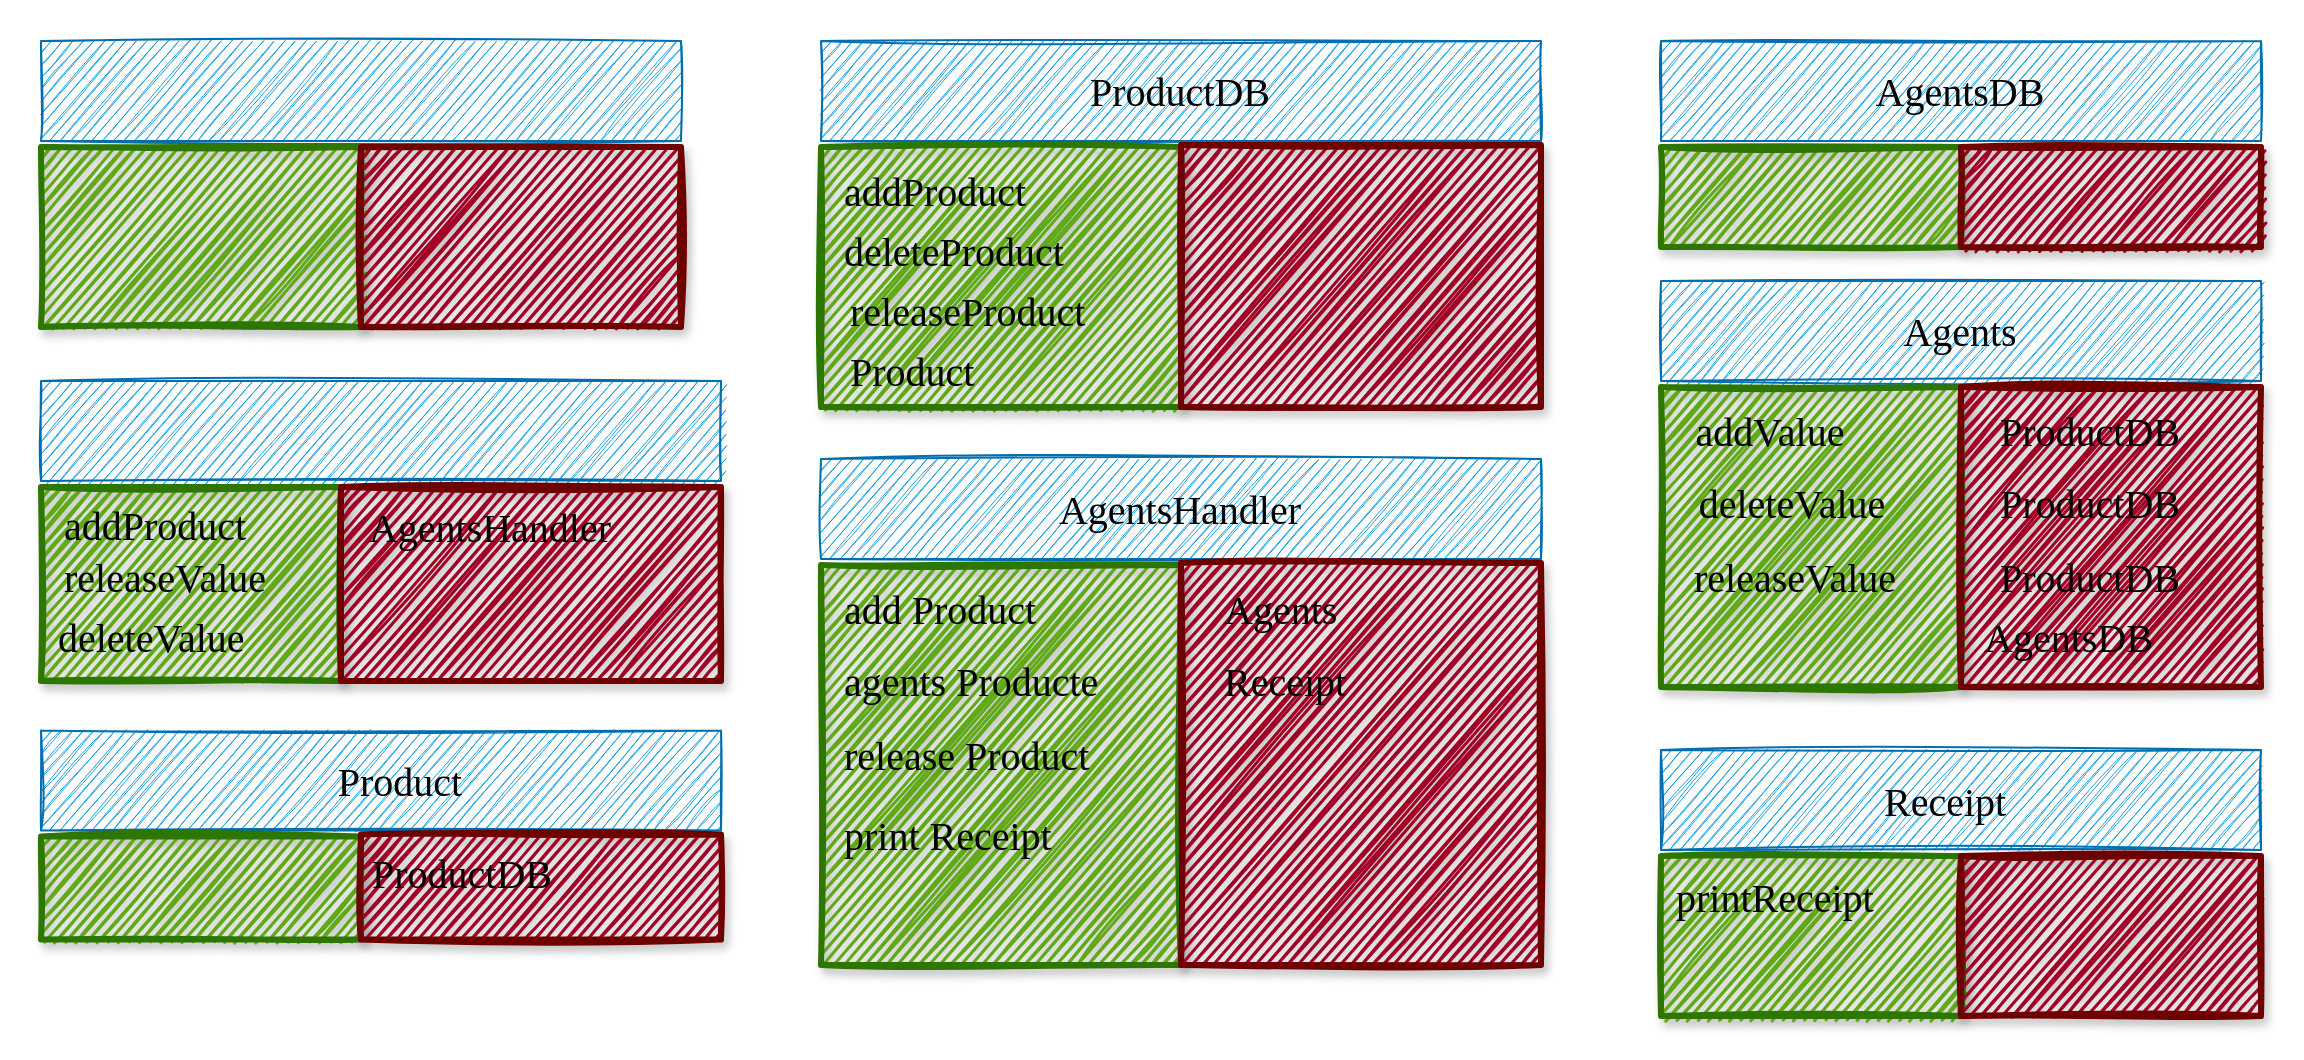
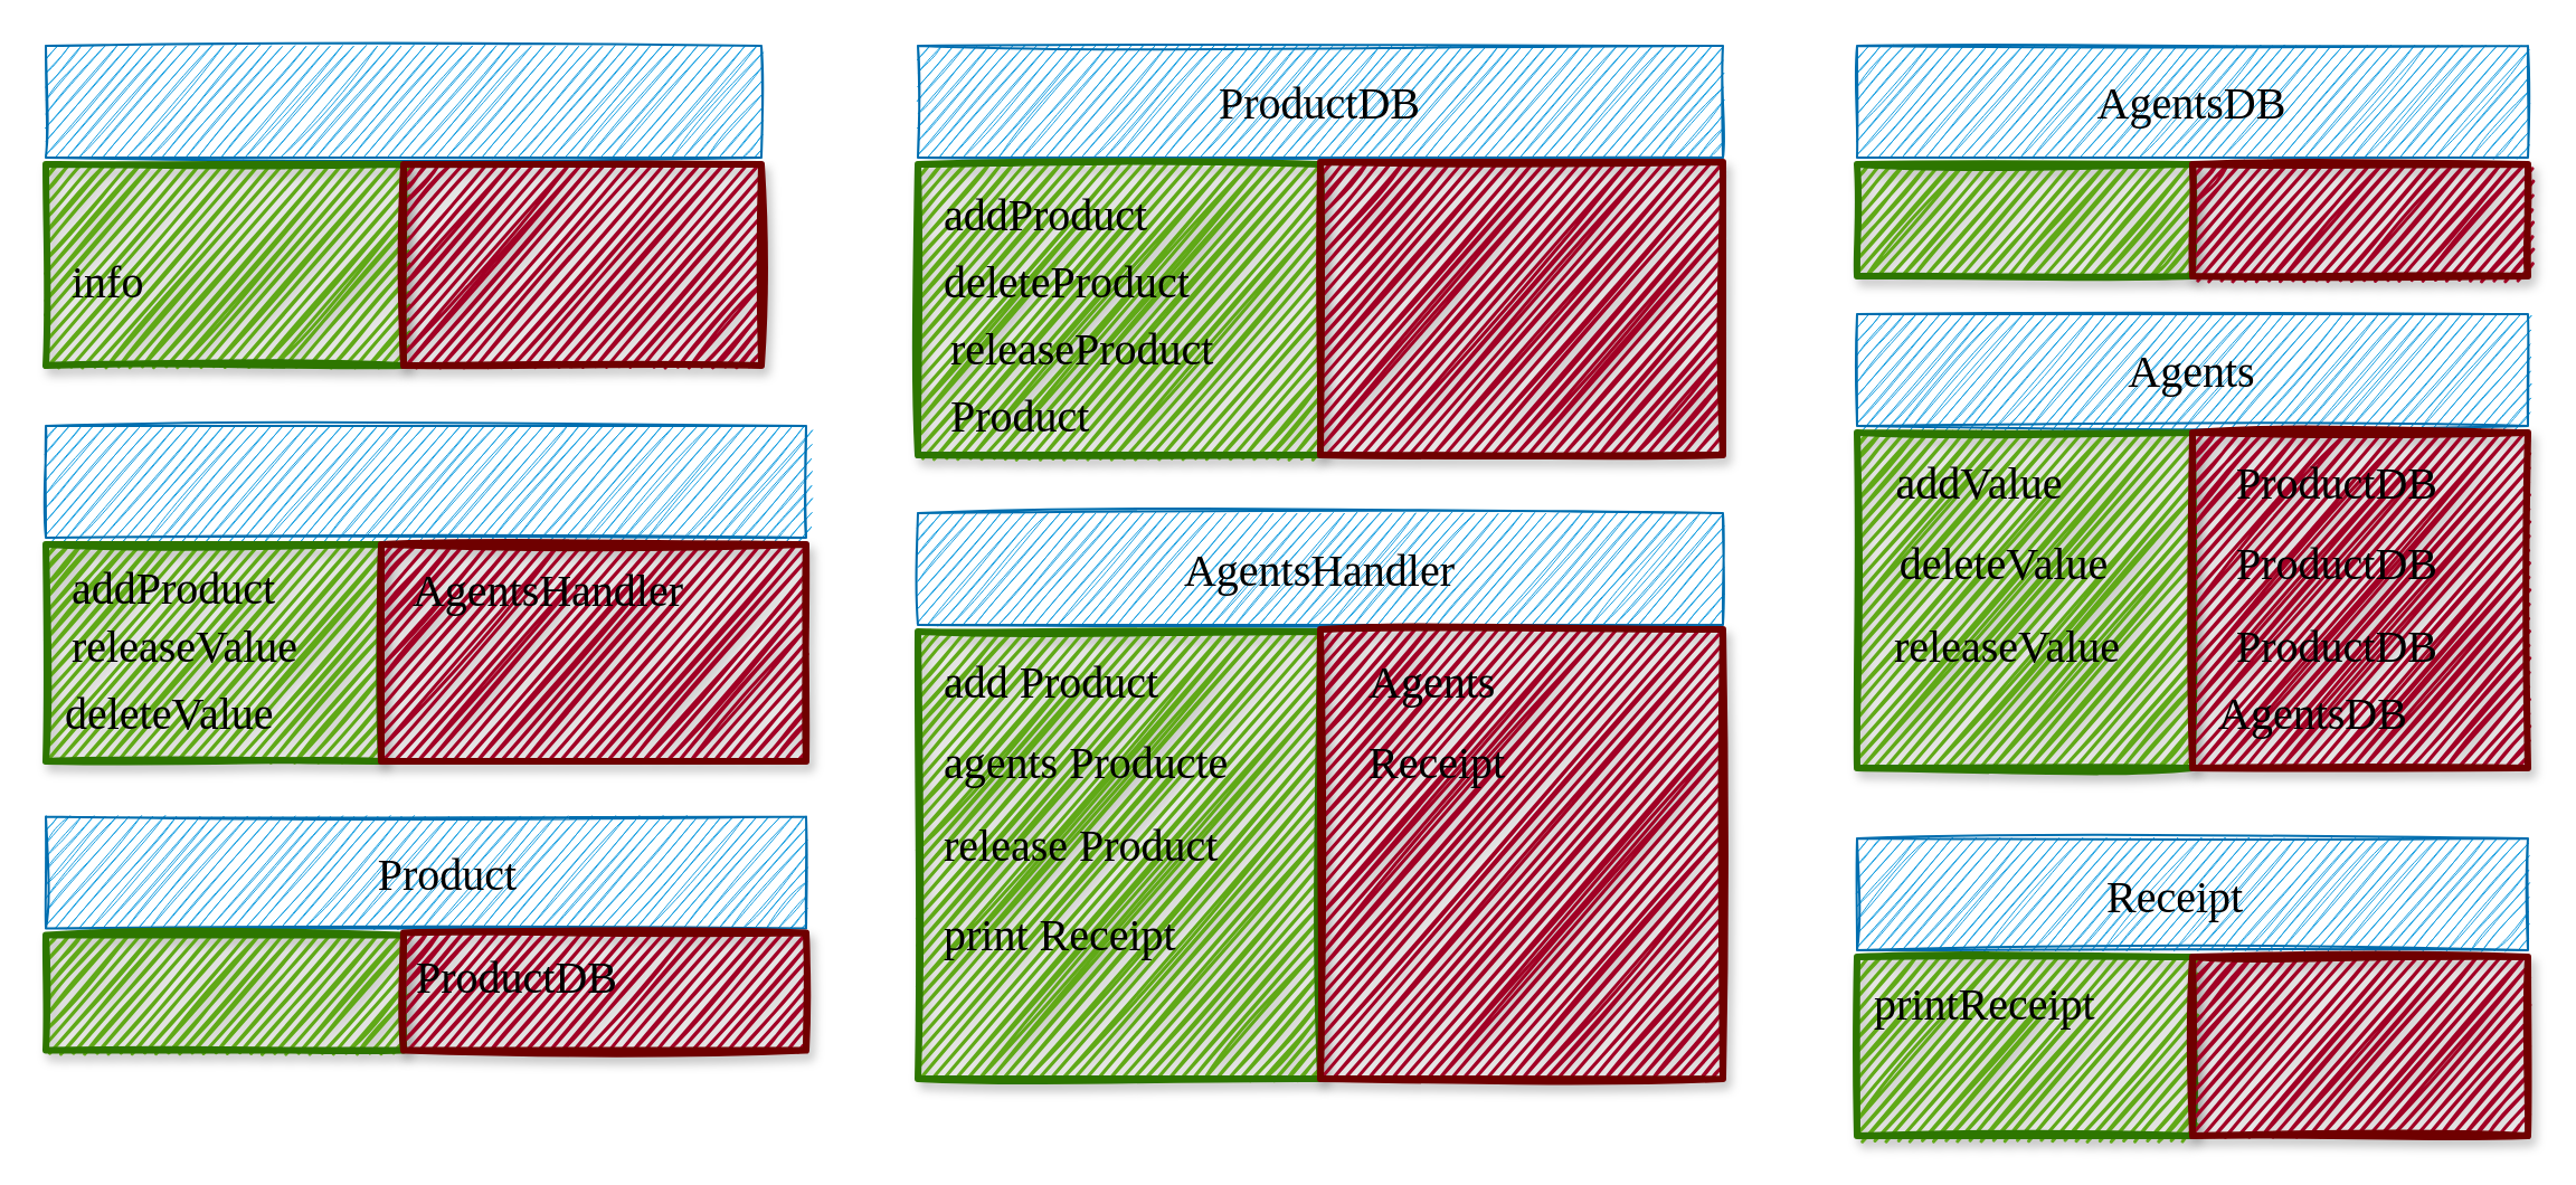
+ <mxCell id="48" value="info" style="text;strokeColor=none;fillColor=none;html=1;align=left;verticalAlign=middle;whiteSpace=wrap;rounded=0;sketch=1;hachureGap=4;fontFamily=Architects Daughter;fontSource=https%3A%2F%2Ffonts.googleapis.com%2Fcss%3Ffamily%3DArchitects%2BDaughter;fontSize=20;" vertex="1" parent="1"><mxGeometry x="30" y="110" width="130" height="30" as="geometry" /></mxCell>
